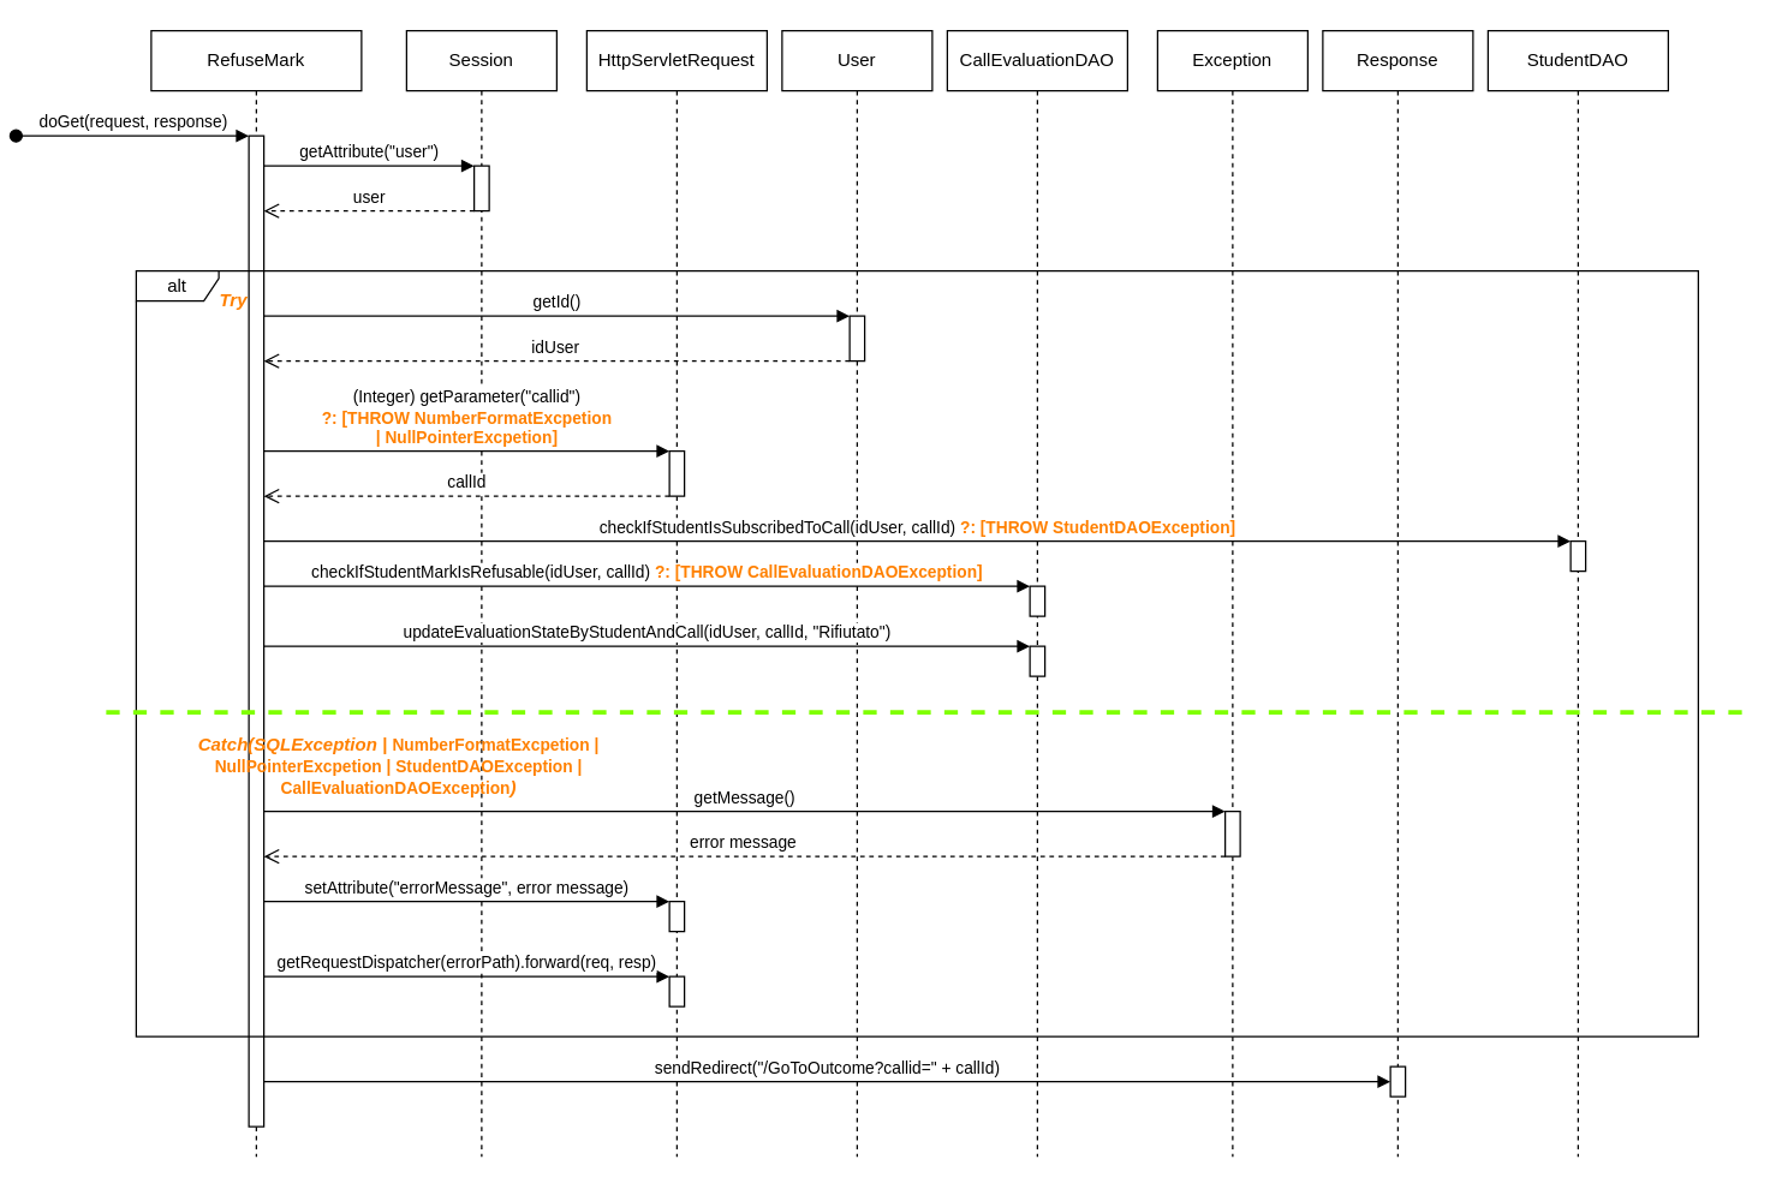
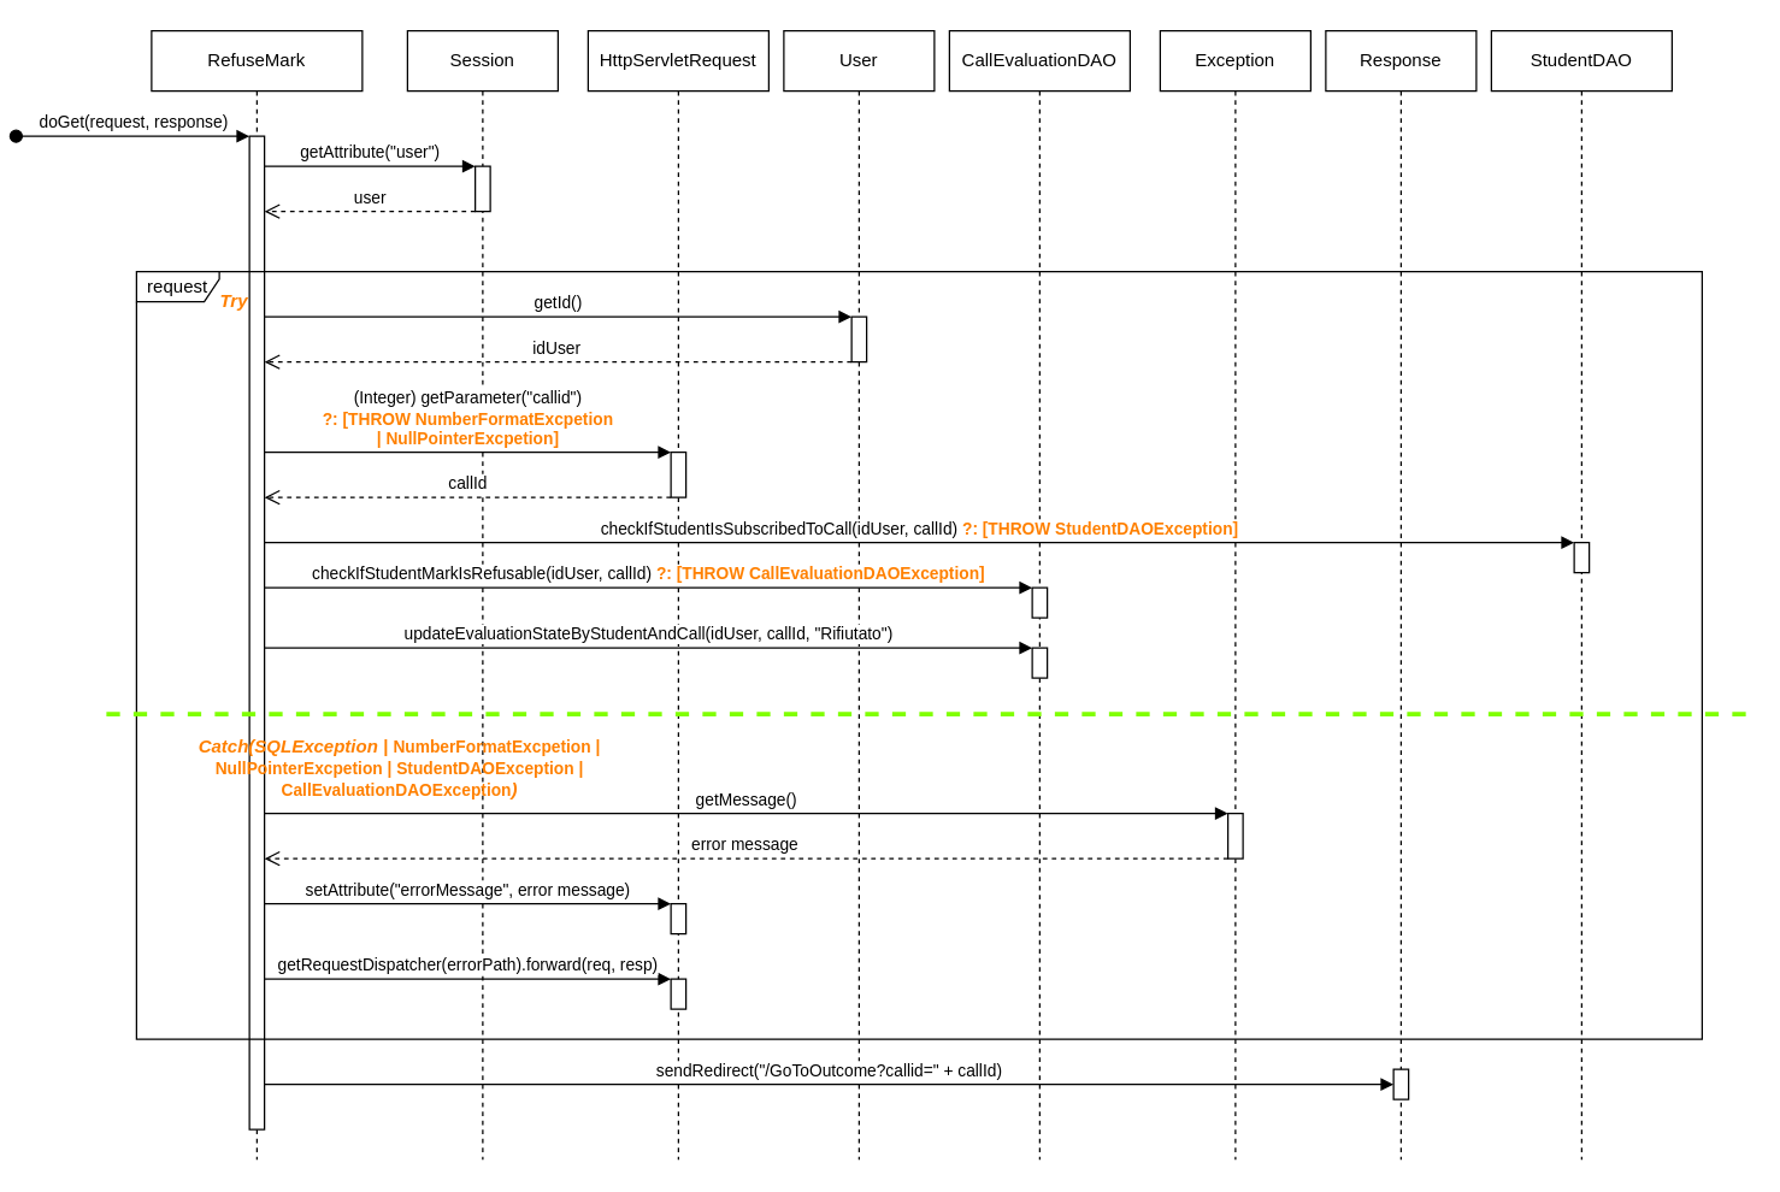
- <mxCell id="16" value="alt" style="shape=umlFrame;whiteSpace=wrap;html=1;pointerEvents=0;width=55;height=20;" vertex="1" parent="1"><mxGeometry x="40" y="180" width="1040" height="510" as="geometry" /></mxCell>
+ <mxCell id="16" value="request" style="shape=umlFrame;whiteSpace=wrap;html=1;pointerEvents=0;width=55;height=20;" vertex="1" parent="1"><mxGeometry x="40" y="180" width="1040" height="510" as="geometry" /></mxCell>
